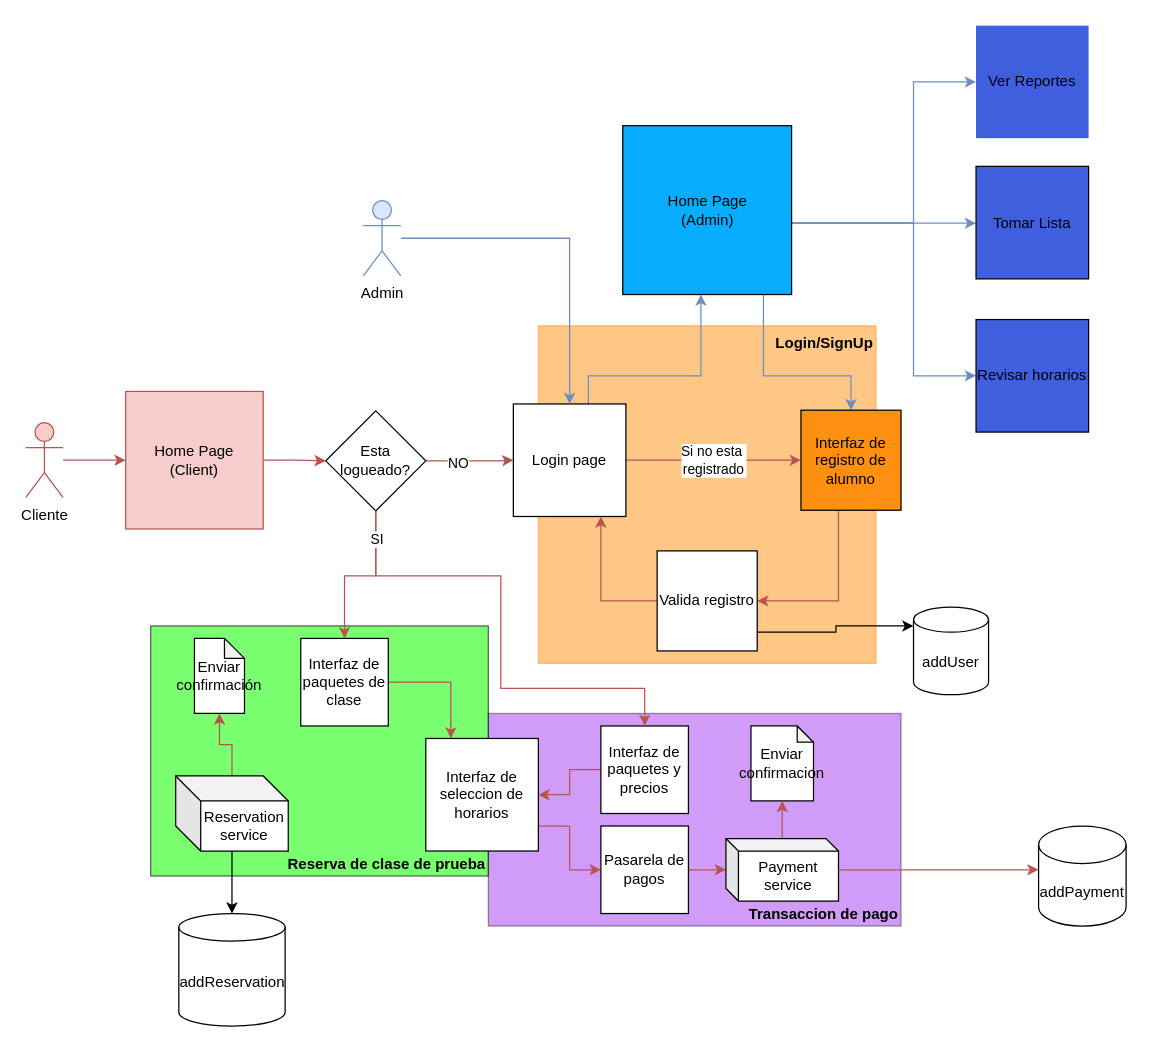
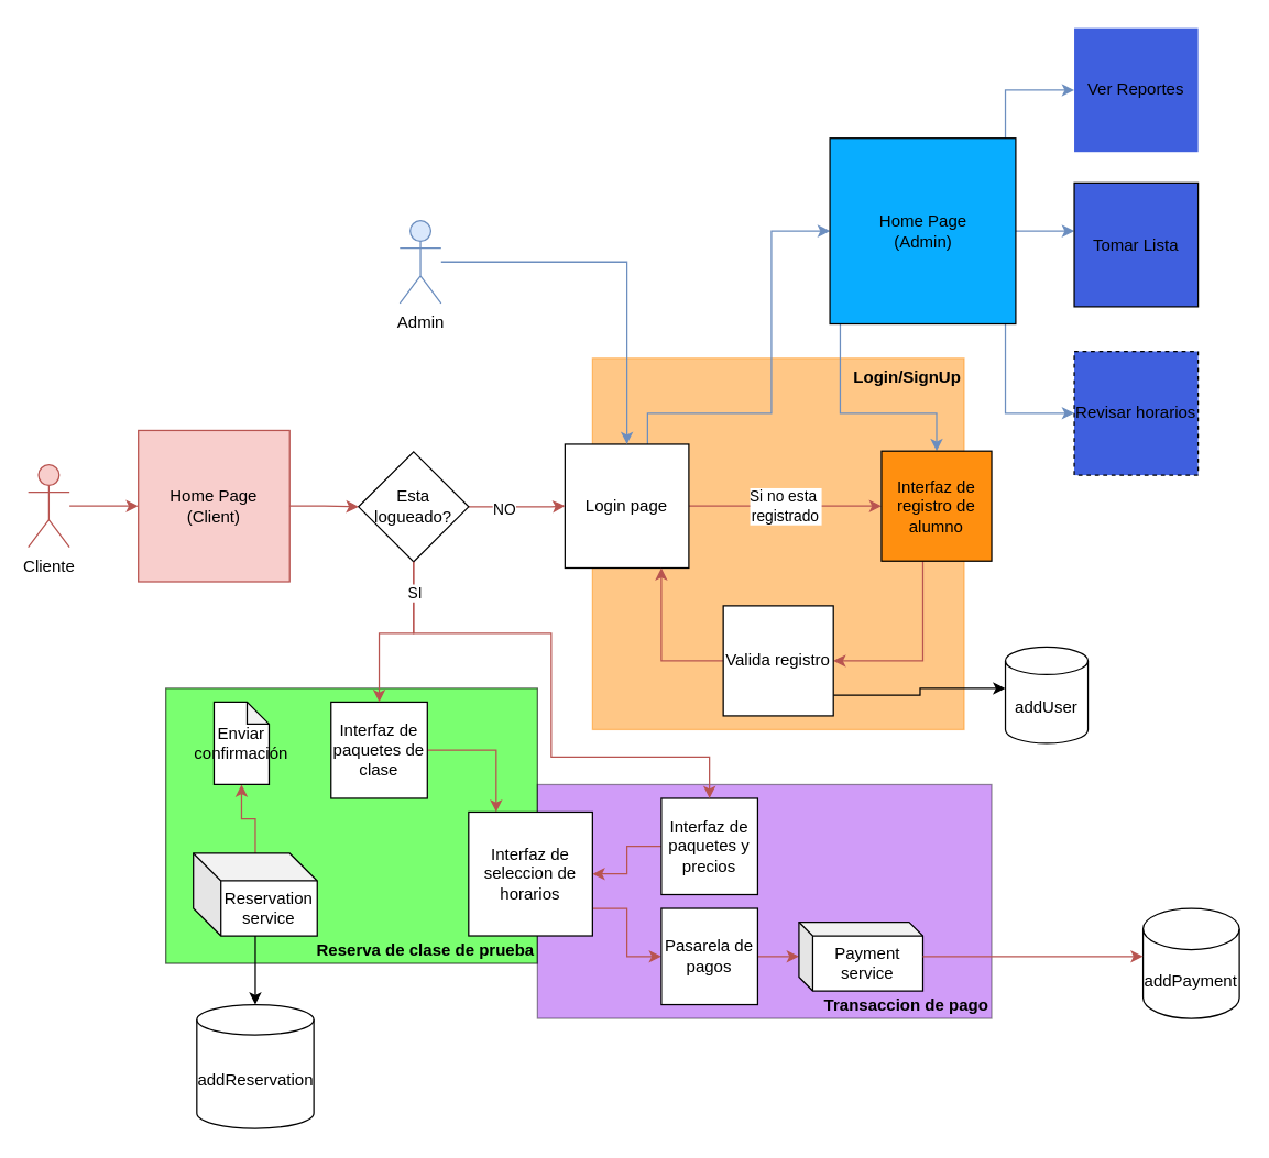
- <mxCell id="14" value="Home Page&lt;div&gt;(Admin)&lt;/div&gt;" style="whiteSpace=wrap;html=1;aspect=fixed;gradientColor=none;fillColor=#08ADFF;" vertex="1" parent="1"><mxGeometry x="497.5" y="100" width="135" height="135" as="geometry" /></mxCell>
+ <mxCell id="14" value="Home Page&lt;div&gt;(Admin)&lt;/div&gt;" style="whiteSpace=wrap;html=1;aspect=fixed;gradientColor=none;fillColor=#08ADFF;" vertex="1" parent="1"><mxGeometry x="602.5" y="100" width="135" height="135" as="geometry" /></mxCell>
- <mxCell id="26" value="Revisar horarios" style="whiteSpace=wrap;html=1;aspect=fixed;fillColor=#3F5FDE;" vertex="1" parent="1"><mxGeometry x="780" y="255" width="90" height="90" as="geometry" /></mxCell>
+ <mxCell id="26" value="Revisar horarios" style="whiteSpace=wrap;html=1;aspect=fixed;fillColor=#3F5FDE;dashed=1;" vertex="1" parent="1"><mxGeometry x="780" y="255" width="90" height="90" as="geometry" /></mxCell>
- <mxCell id="44" value="addUser" style="shape=cylinder3;whiteSpace=wrap;html=1;boundedLbl=1;backgroundOutline=1;size=10;" vertex="1" parent="1"><mxGeometry x="730" y="485" width="60" height="70" as="geometry" /></mxCell>
+ <mxCell id="44" value="addUser" style="shape=cylinder3;whiteSpace=wrap;html=1;boundedLbl=1;backgroundOutline=1;size=10;" vertex="1" parent="1"><mxGeometry x="730" y="470" width="60" height="70" as="geometry" /></mxCell>
- <mxCell id="42" value="Enviar confirmacion" style="shape=note;whiteSpace=wrap;html=1;backgroundOutline=1;darkOpacity=0.05;size=13;" vertex="1" parent="1"><mxGeometry x="600" y="580" width="50" height="60" as="geometry" /></mxCell>
- <mxCell id="43" style="edgeStyle=orthogonalEdgeStyle;rounded=0;orthogonalLoop=1;jettySize=auto;html=1;entryX=0.5;entryY=1;entryDx=0;entryDy=0;entryPerimeter=0;fillColor=#f8cecc;strokeColor=#b85450;" edge="1" parent="1" source="41" target="42"><mxGeometry relative="1" as="geometry" /></mxCell>
